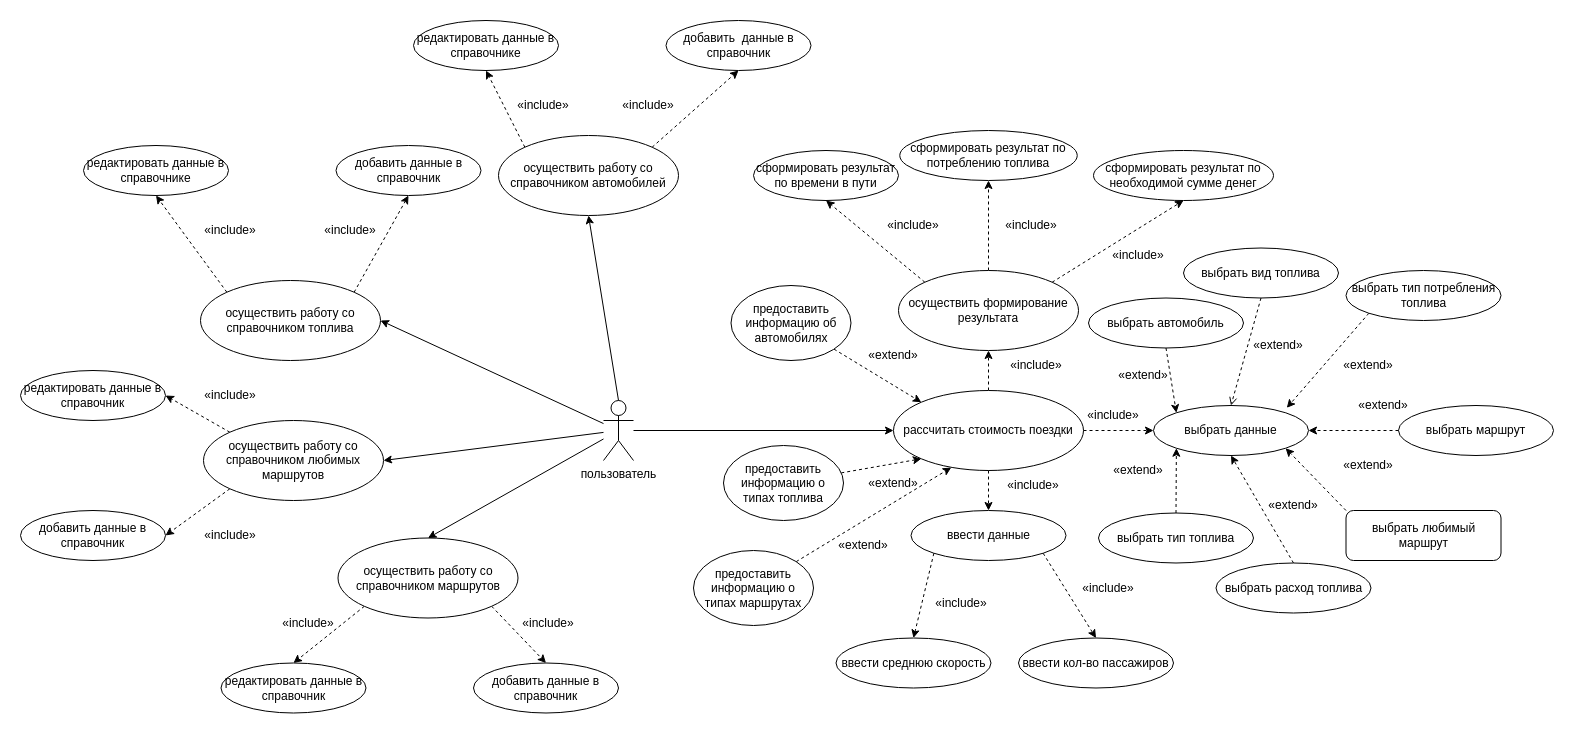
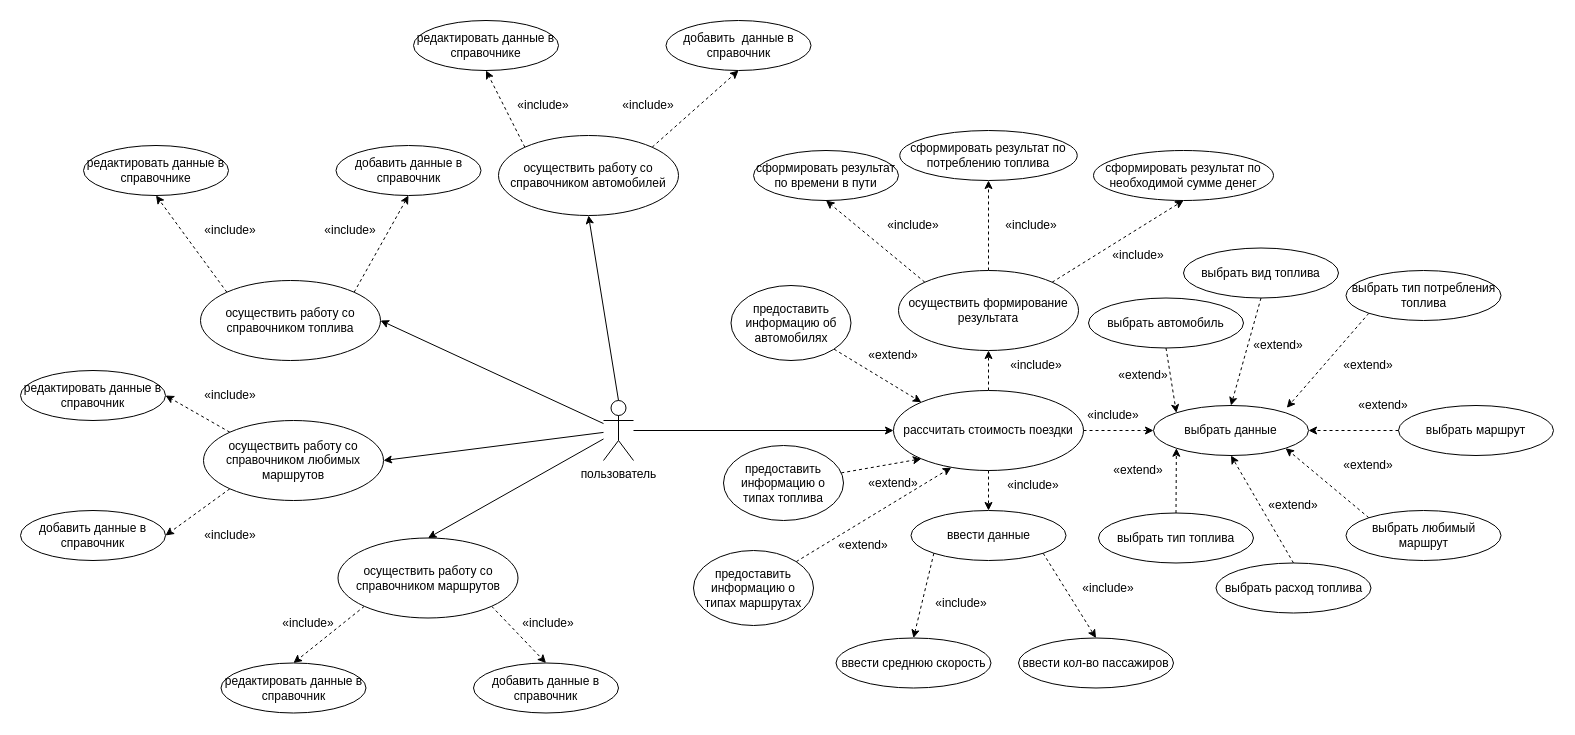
- <mxCell id="19" style="rounded=0;orthogonalLoop=1;jettySize=auto;html=1;exitX=0.5;exitY=1;exitDx=0;exitDy=0;dashed=1;entryX=0.5;entryY=0;entryDx=0;entryDy=0;endArrow=open;" parent="1" source="44" target="22" edge="1"><mxGeometry relative="1" as="geometry"><mxPoint x="1253" y="400" as="targetPoint" /></mxGeometry></mxCell>
+ <mxCell id="19" style="rounded=0;orthogonalLoop=1;jettySize=auto;html=1;exitX=0.5;exitY=1;exitDx=0;exitDy=0;dashed=1;entryX=0.5;entryY=0;entryDx=0;entryDy=0;" parent="1" source="44" target="22" edge="1"><mxGeometry relative="1" as="geometry"><mxPoint x="1253" y="400" as="targetPoint" /></mxGeometry></mxCell>
- <mxCell id="84" value="выбрать любимый маршрут" style="whiteSpace=wrap;html=1;rounded=1;" parent="1" vertex="1"><mxGeometry x="1345.5" y="510" width="155" height="50" as="geometry" /></mxCell>
+ <mxCell id="84" value="выбрать любимый маршрут" style="ellipse;whiteSpace=wrap;html=1;" parent="1" vertex="1"><mxGeometry x="1345.5" y="510" width="155" height="50" as="geometry" /></mxCell>
